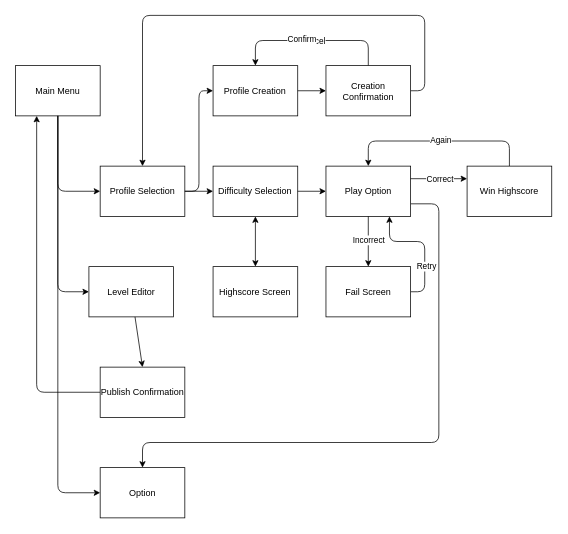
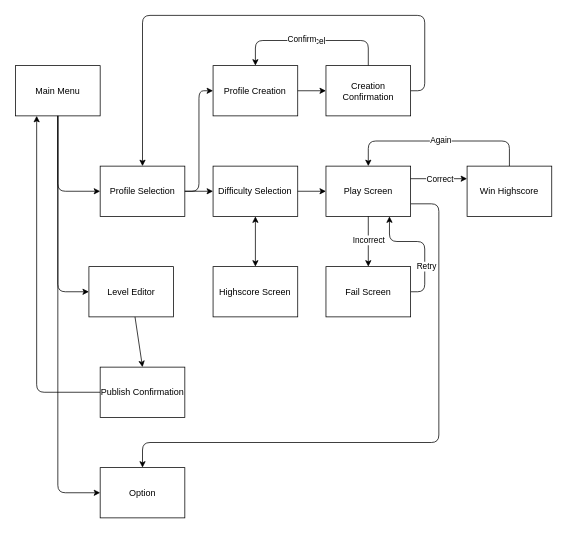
- <mxCell id="21" value="Play Option" style="rounded=0;whiteSpace=wrap;html=1;" vertex="1" parent="2"><mxGeometry x="413.947" y="201" width="112.895" height="67" as="geometry" /></mxCell>
+ <mxCell id="21" value="Play Screen" style="rounded=0;whiteSpace=wrap;html=1;" vertex="1" parent="2"><mxGeometry x="413.947" y="201" width="112.895" height="67" as="geometry" /></mxCell>
